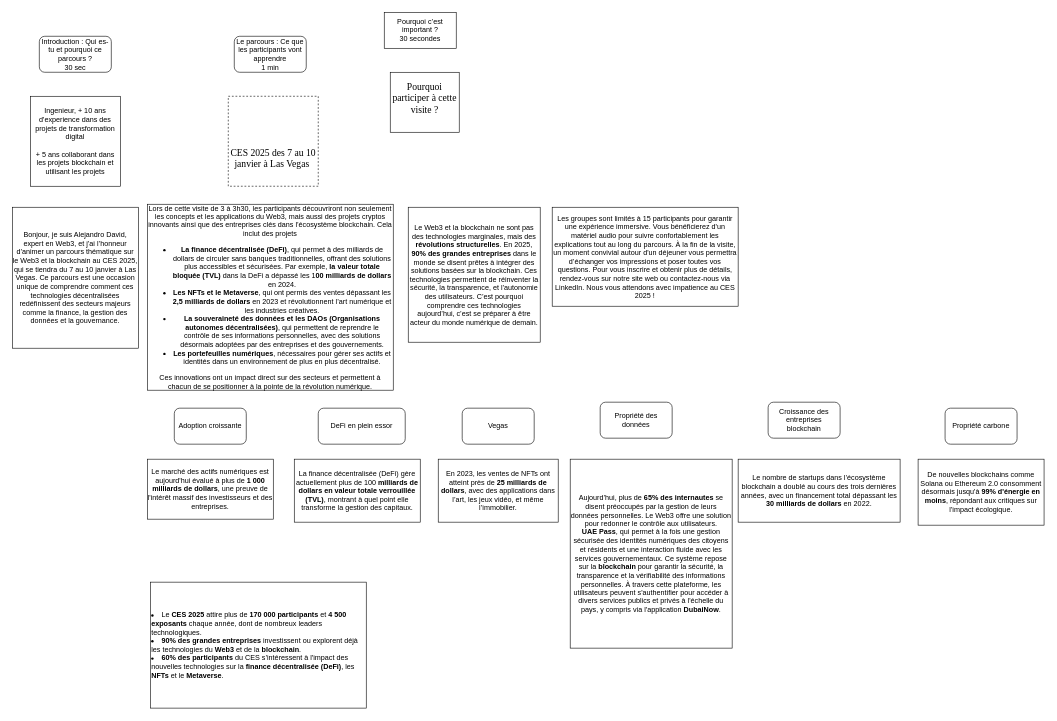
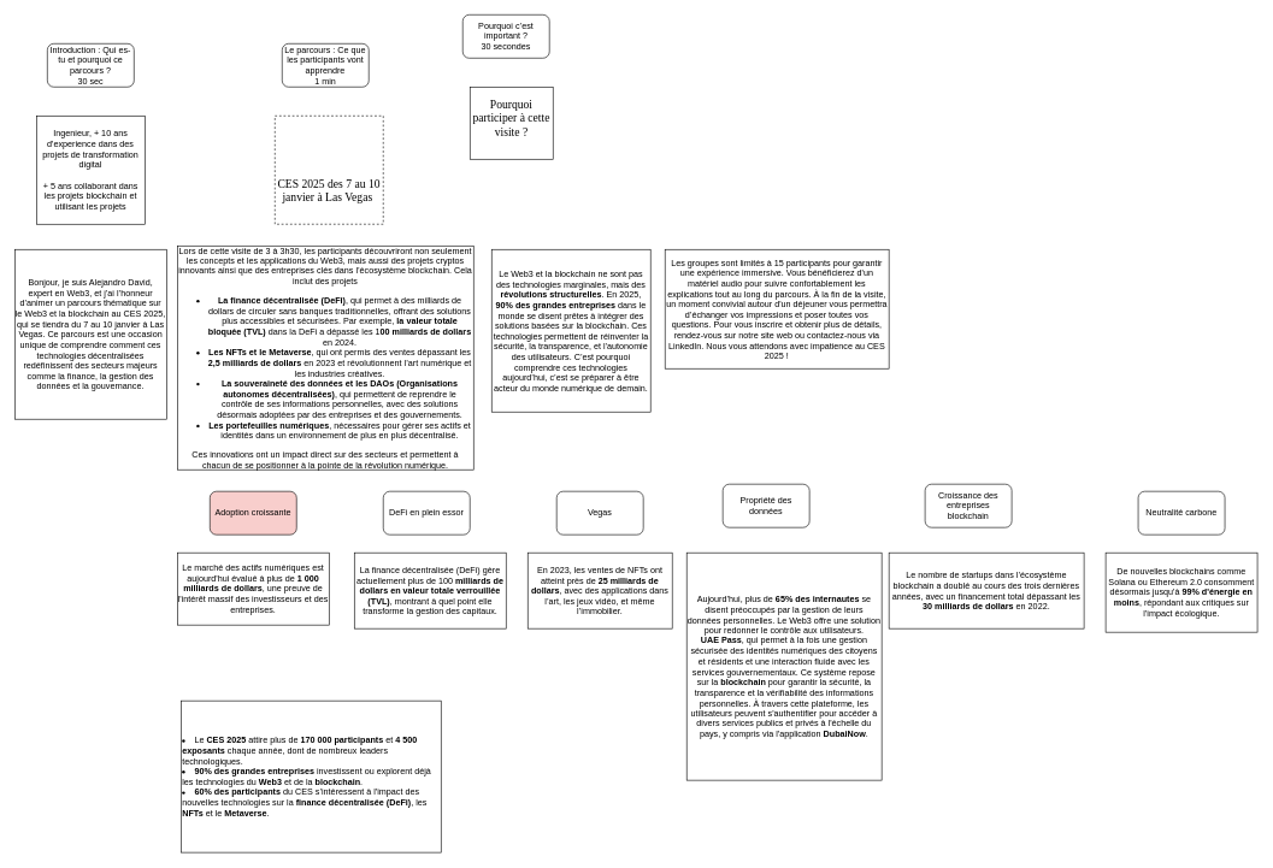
- <mxCell id="7" value="Pourquoi c’est important ?&lt;div&gt;30 secondes&lt;/div&gt;" style="whiteSpace=wrap;html=1;rounded=0;" vertex="1" parent="1"><mxGeometry x="640" y="20" width="120" height="60" as="geometry" /></mxCell>
+ <mxCell id="7" value="Pourquoi c’est important ?&lt;div&gt;30 secondes&lt;/div&gt;" style="rounded=1;whiteSpace=wrap;html=1;" vertex="1" parent="1"><mxGeometry x="640" y="20" width="120" height="60" as="geometry" /></mxCell>
- <mxCell id="8" value="Adoption croissante" style="rounded=1;whiteSpace=wrap;html=1;" vertex="1" parent="1"><mxGeometry x="290" y="680" width="120" height="60" as="geometry" /></mxCell>
+ <mxCell id="8" value="Adoption croissante" style="rounded=1;whiteSpace=wrap;html=1;fillColor=#f8cecc;" vertex="1" parent="1"><mxGeometry x="290" y="680" width="120" height="60" as="geometry" /></mxCell>
- <mxCell id="15" value="&lt;meta charset=&quot;utf-8&quot;&gt;DeFi en plein essor" style="rounded=1;whiteSpace=wrap;html=1;" vertex="1" parent="1"><mxGeometry x="530" y="680" width="145" height="60" as="geometry" /></mxCell>
+ <mxCell id="15" value="&lt;meta charset=&quot;utf-8&quot;&gt;DeFi en plein essor" style="rounded=1;whiteSpace=wrap;html=1;" vertex="1" parent="1"><mxGeometry x="530" y="680" width="120" height="60" as="geometry" /></mxCell>
- <mxCell id="19" value="&lt;meta charset=&quot;utf-8&quot;&gt;Propriété carbone" style="rounded=1;whiteSpace=wrap;html=1;" vertex="1" parent="1"><mxGeometry x="1575" y="680" width="120" height="60" as="geometry" /></mxCell>
+ <mxCell id="19" value="&lt;meta charset=&quot;utf-8&quot;&gt;Neutralité carbone" style="rounded=1;whiteSpace=wrap;html=1;" vertex="1" parent="1"><mxGeometry x="1575" y="680" width="120" height="60" as="geometry" /></mxCell>
